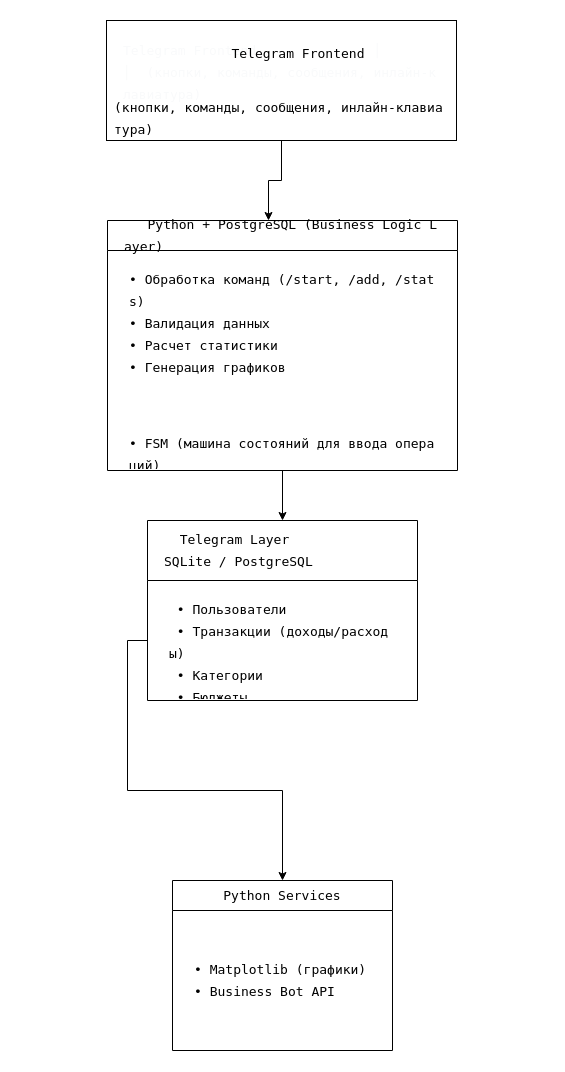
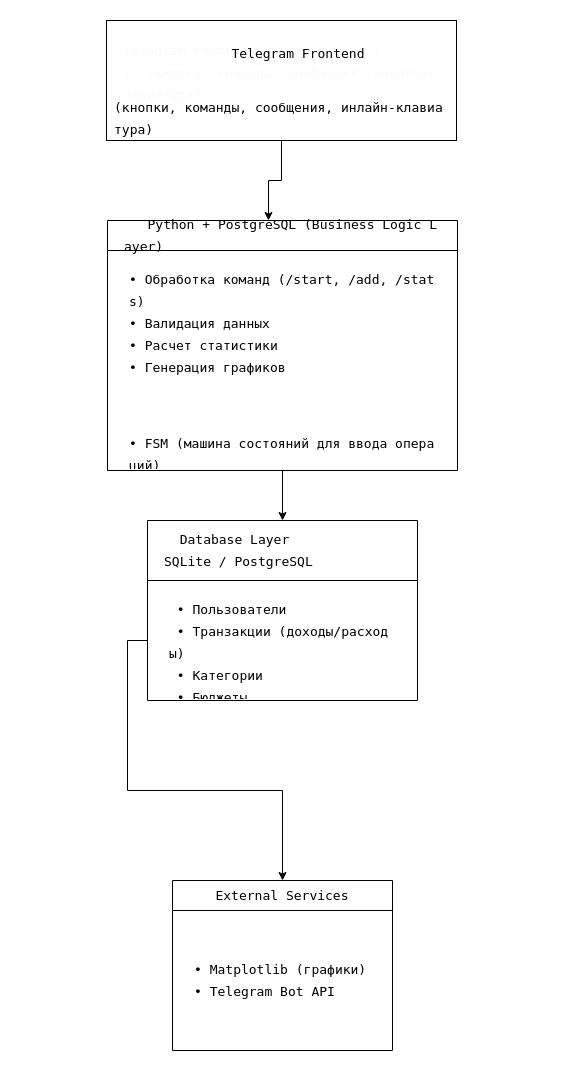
- <mxCell id="7" value="&lt;pre style=&quot;font-variant-numeric: normal; font-variant-east-asian: normal; font-variant-alternates: normal; font-size-adjust: none; font-kerning: auto; font-optical-sizing: auto; font-feature-settings: normal; font-variation-settings: normal; font-variant-position: normal; font-variant-emoji: normal; font-stretch: normal; font-size: 13px; line-height: 22px; font-family: Menlo, Monaco, &amp;quot;Cascadia Mono&amp;quot;, Consolas, &amp;quot;Ubuntu Mono&amp;quot;, &amp;quot;DejaVu Sans Mono&amp;quot;, &amp;quot;Liberation Mono&amp;quot;, &amp;quot;JetBrains Mono&amp;quot;, &amp;quot;Fira Code&amp;quot;, Cousine, &amp;quot;Roboto Mono&amp;quot;, &amp;quot;Courier New&amp;quot;, Courier, sans-serif, system-ui; overflow: auto; text-wrap-mode: wrap; word-break: break-all; padding: 16px; text-align: start; margin: 0px !important;&quot;&gt;&lt;font&gt;&lt;span style=&quot;color: rgb(249, 250, 251);&quot;&gt;  &lt;/span&gt;&lt;span style=&quot;color: rgb(249, 250, 251);&quot;&gt;&lt;font style=&quot;color: rgb(0, 0, 0);&quot;&gt;Telegram Layer&lt;/font&gt;&lt;/span&gt;&lt;span style=&quot;color: rgb(249, 250, 251);&quot;&gt;               &lt;/span&gt;&lt;font style=&quot;color: rgb(0, 0, 0);&quot;&gt;                 SQLite / PostgreSQL &lt;/font&gt;&lt;/font&gt;&lt;/pre&gt;" style="swimlane;fontStyle=0;childLayout=stackLayout;horizontal=1;startSize=60;horizontalStack=0;resizeParent=1;resizeParentMax=0;resizeLast=0;collapsible=1;marginBottom=0;whiteSpace=wrap;html=1;" vertex="1" parent="1"><mxGeometry x="71" y="520" width="270" height="180" as="geometry" /></mxCell>
+ <mxCell id="7" value="&lt;pre style=&quot;font-variant-numeric: normal; font-variant-east-asian: normal; font-variant-alternates: normal; font-size-adjust: none; font-kerning: auto; font-optical-sizing: auto; font-feature-settings: normal; font-variation-settings: normal; font-variant-position: normal; font-variant-emoji: normal; font-stretch: normal; font-size: 13px; line-height: 22px; font-family: Menlo, Monaco, &amp;quot;Cascadia Mono&amp;quot;, Consolas, &amp;quot;Ubuntu Mono&amp;quot;, &amp;quot;DejaVu Sans Mono&amp;quot;, &amp;quot;Liberation Mono&amp;quot;, &amp;quot;JetBrains Mono&amp;quot;, &amp;quot;Fira Code&amp;quot;, Cousine, &amp;quot;Roboto Mono&amp;quot;, &amp;quot;Courier New&amp;quot;, Courier, sans-serif, system-ui; overflow: auto; text-wrap-mode: wrap; word-break: break-all; padding: 16px; text-align: start; margin: 0px !important;&quot;&gt;&lt;font&gt;&lt;span style=&quot;color: rgb(249, 250, 251);&quot;&gt;  &lt;/span&gt;&lt;span style=&quot;color: rgb(249, 250, 251);&quot;&gt;&lt;font style=&quot;color: rgb(0, 0, 0);&quot;&gt;Database Layer&lt;/font&gt;&lt;/span&gt;&lt;span style=&quot;color: rgb(249, 250, 251);&quot;&gt;               &lt;/span&gt;&lt;font style=&quot;color: rgb(0, 0, 0);&quot;&gt;                 SQLite / PostgreSQL &lt;/font&gt;&lt;/font&gt;&lt;/pre&gt;" style="swimlane;fontStyle=0;childLayout=stackLayout;horizontal=1;startSize=60;horizontalStack=0;resizeParent=1;resizeParentMax=0;resizeLast=0;collapsible=1;marginBottom=0;whiteSpace=wrap;html=1;" vertex="1" parent="1"><mxGeometry x="71" y="520" width="270" height="180" as="geometry" /></mxCell>
- <mxCell id="9" value="&lt;pre style=&quot;font-variant-numeric: normal; font-variant-east-asian: normal; font-variant-alternates: normal; font-size-adjust: none; font-kerning: auto; font-optical-sizing: auto; font-feature-settings: normal; font-variation-settings: normal; font-variant-position: normal; font-variant-emoji: normal; font-stretch: normal; font-size: 13px; line-height: 22px; font-family: Menlo, Monaco, &amp;quot;Cascadia Mono&amp;quot;, Consolas, &amp;quot;Ubuntu Mono&amp;quot;, &amp;quot;DejaVu Sans Mono&amp;quot;, &amp;quot;Liberation Mono&amp;quot;, &amp;quot;JetBrains Mono&amp;quot;, &amp;quot;Fira Code&amp;quot;, Cousine, &amp;quot;Roboto Mono&amp;quot;, &amp;quot;Courier New&amp;quot;, Courier, sans-serif, system-ui; overflow: auto; text-wrap-mode: wrap; word-break: break-all; padding: 16px; text-align: start; margin: 0px !important;&quot;&gt;&lt;font style=&quot;color: rgb(0, 0, 0);&quot;&gt;Python Services&lt;/font&gt;&lt;/pre&gt;" style="swimlane;fontStyle=0;childLayout=stackLayout;horizontal=1;startSize=30;horizontalStack=0;resizeParent=1;resizeParentMax=0;resizeLast=0;collapsible=1;marginBottom=0;whiteSpace=wrap;html=1;" vertex="1" parent="1"><mxGeometry x="96" y="880" width="220" height="170" as="geometry" /></mxCell>
+ <mxCell id="9" value="&lt;pre style=&quot;font-variant-numeric: normal; font-variant-east-asian: normal; font-variant-alternates: normal; font-size-adjust: none; font-kerning: auto; font-optical-sizing: auto; font-feature-settings: normal; font-variation-settings: normal; font-variant-position: normal; font-variant-emoji: normal; font-stretch: normal; font-size: 13px; line-height: 22px; font-family: Menlo, Monaco, &amp;quot;Cascadia Mono&amp;quot;, Consolas, &amp;quot;Ubuntu Mono&amp;quot;, &amp;quot;DejaVu Sans Mono&amp;quot;, &amp;quot;Liberation Mono&amp;quot;, &amp;quot;JetBrains Mono&amp;quot;, &amp;quot;Fira Code&amp;quot;, Cousine, &amp;quot;Roboto Mono&amp;quot;, &amp;quot;Courier New&amp;quot;, Courier, sans-serif, system-ui; overflow: auto; text-wrap-mode: wrap; word-break: break-all; padding: 16px; text-align: start; margin: 0px !important;&quot;&gt;&lt;font style=&quot;color: rgb(0, 0, 0);&quot;&gt;External Services&lt;/font&gt;&lt;/pre&gt;" style="swimlane;fontStyle=0;childLayout=stackLayout;horizontal=1;startSize=30;horizontalStack=0;resizeParent=1;resizeParentMax=0;resizeLast=0;collapsible=1;marginBottom=0;whiteSpace=wrap;html=1;" vertex="1" parent="1"><mxGeometry x="96" y="880" width="220" height="170" as="geometry" /></mxCell>
- <mxCell id="10" value="&lt;pre style=&quot;font-variant-numeric: normal; font-variant-east-asian: normal; font-variant-alternates: normal; font-size-adjust: none; font-kerning: auto; font-optical-sizing: auto; font-feature-settings: normal; font-variation-settings: normal; font-variant-position: normal; font-variant-emoji: normal; font-stretch: normal; font-size: 13px; line-height: 22px; font-family: Menlo, Monaco, &amp;quot;Cascadia Mono&amp;quot;, Consolas, &amp;quot;Ubuntu Mono&amp;quot;, &amp;quot;DejaVu Sans Mono&amp;quot;, &amp;quot;Liberation Mono&amp;quot;, &amp;quot;JetBrains Mono&amp;quot;, &amp;quot;Fira Code&amp;quot;, Cousine, &amp;quot;Roboto Mono&amp;quot;, &amp;quot;Courier New&amp;quot;, Courier, sans-serif, system-ui; overflow: auto; text-wrap-mode: wrap; word-break: break-all; padding: 16px; margin: 0px !important;&quot;&gt;&lt;font style=&quot;color: rgb(0, 0, 0);&quot;&gt;• Matplotlib (графики)                         &lt;br&gt;• Business Bot API &lt;/font&gt;&lt;/pre&gt;" style="text;strokeColor=none;fillColor=none;align=left;verticalAlign=middle;spacingLeft=4;spacingRight=4;overflow=hidden;points=[[0,0.5],[1,0.5]];portConstraint=eastwest;rotatable=0;whiteSpace=wrap;html=1;" vertex="1" parent="9"><mxGeometry y="30" width="220" height="140" as="geometry" /></mxCell>
+ <mxCell id="10" value="&lt;pre style=&quot;font-variant-numeric: normal; font-variant-east-asian: normal; font-variant-alternates: normal; font-size-adjust: none; font-kerning: auto; font-optical-sizing: auto; font-feature-settings: normal; font-variation-settings: normal; font-variant-position: normal; font-variant-emoji: normal; font-stretch: normal; font-size: 13px; line-height: 22px; font-family: Menlo, Monaco, &amp;quot;Cascadia Mono&amp;quot;, Consolas, &amp;quot;Ubuntu Mono&amp;quot;, &amp;quot;DejaVu Sans Mono&amp;quot;, &amp;quot;Liberation Mono&amp;quot;, &amp;quot;JetBrains Mono&amp;quot;, &amp;quot;Fira Code&amp;quot;, Cousine, &amp;quot;Roboto Mono&amp;quot;, &amp;quot;Courier New&amp;quot;, Courier, sans-serif, system-ui; overflow: auto; text-wrap-mode: wrap; word-break: break-all; padding: 16px; margin: 0px !important;&quot;&gt;&lt;font style=&quot;color: rgb(0, 0, 0);&quot;&gt;• Matplotlib (графики)                         &lt;br&gt;• Telegram Bot API &lt;/font&gt;&lt;/pre&gt;" style="text;strokeColor=none;fillColor=none;align=left;verticalAlign=middle;spacingLeft=4;spacingRight=4;overflow=hidden;points=[[0,0.5],[1,0.5]];portConstraint=eastwest;rotatable=0;whiteSpace=wrap;html=1;" vertex="1" parent="9"><mxGeometry y="30" width="220" height="140" as="geometry" /></mxCell>
